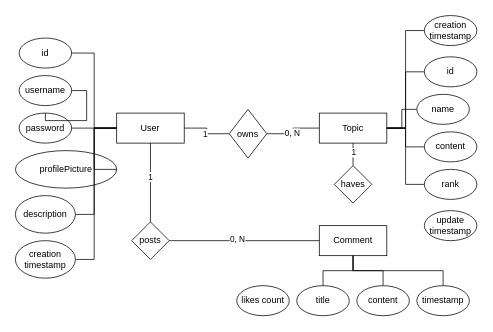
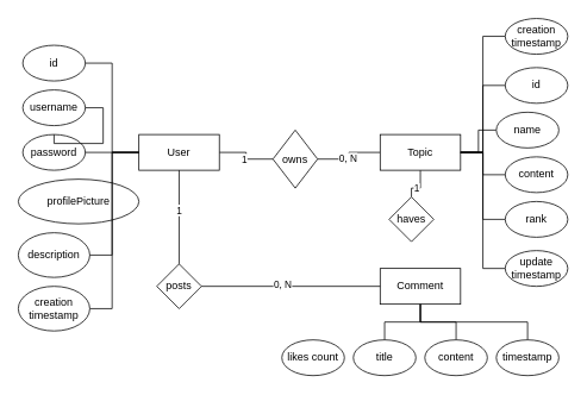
- <mxCell id="13" style="edgeStyle=orthogonalEdgeStyle;rounded=0;orthogonalLoop=1;jettySize=auto;html=1;entryX=0;entryY=0.5;entryDx=0;entryDy=0;endArrow=none;endFill=0;exitX=1;exitY=0.5;exitDx=0;exitDy=0;" edge="1" parent="1" source="9" target="4"><mxGeometry relative="1" as="geometry"><mxPoint x="105" y="180" as="sourcePoint" /><mxPoint x="165" y="180" as="targetPoint" /><Array as="points"><mxPoint x="125" y="225" /><mxPoint x="125" y="170" /></Array></mxGeometry></mxCell>
- <mxCell id="30" value="haves" style="rhombus;whiteSpace=wrap;html=1;" vertex="1" parent="1"><mxGeometry x="445" y="220" width="50" height="50" as="geometry" /></mxCell>
+ <mxCell id="30" value="haves" style="rhombus;whiteSpace=wrap;html=1;" vertex="1" parent="1"><mxGeometry x="435" y="220" width="50" height="50" as="geometry" /></mxCell>
+ <mxCell id="45" style="edgeStyle=orthogonalEdgeStyle;rounded=0;orthogonalLoop=1;jettySize=auto;html=1;entryX=1;entryY=0.5;entryDx=0;entryDy=0;endArrow=none;endFill=0;" edge="1" parent="1" source="46" target="20"><mxGeometry relative="1" as="geometry" /></mxCell>
